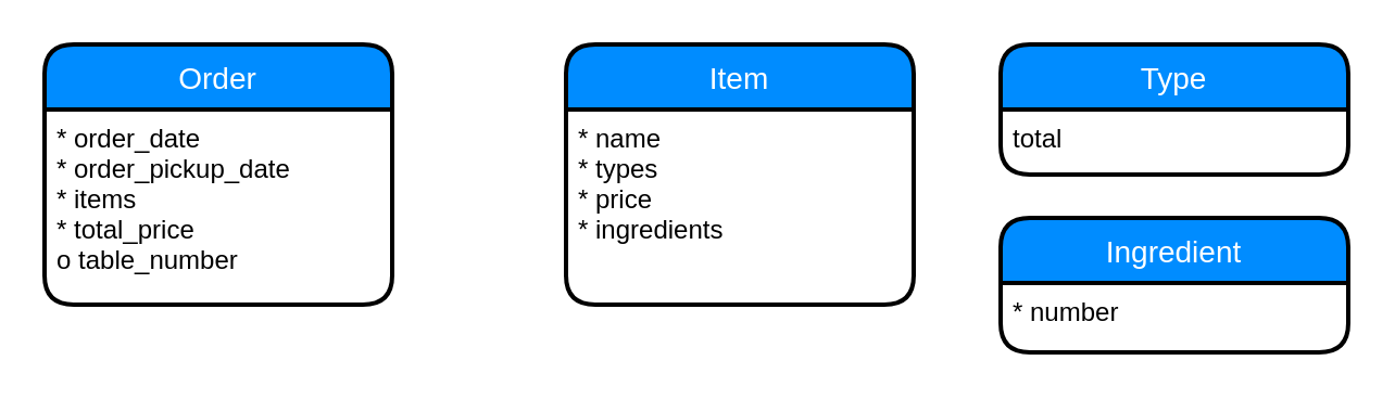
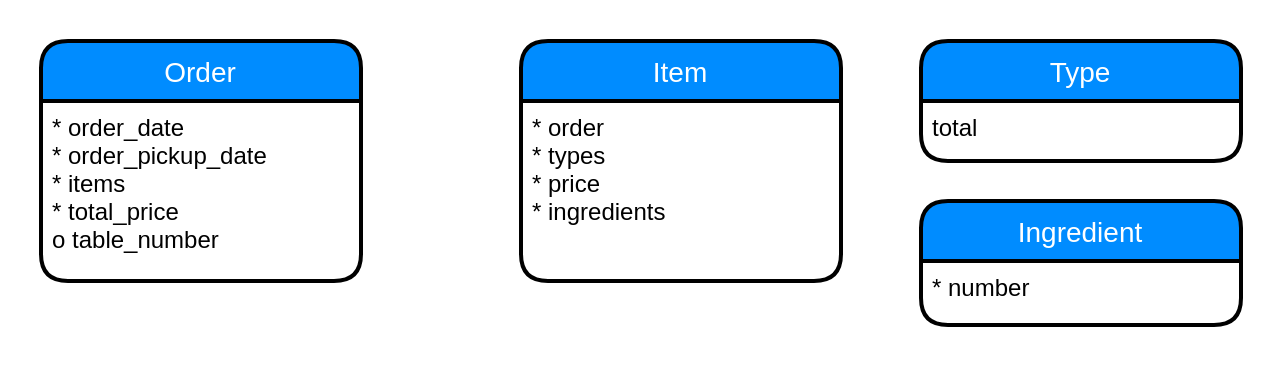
- <mxCell id="3" value="* name&#10;* types &#10;* price&#10;* ingredients&#10;" style="align=left;strokeColor=none;fillColor=none;spacingLeft=4;fontSize=12;verticalAlign=top;resizable=0;rotatable=0;part=1;" vertex="1" parent="2"><mxGeometry y="30" width="160" height="90" as="geometry" /></mxCell>
+ <mxCell id="3" value="* order&#10;* types &#10;* price&#10;* ingredients&#10;" style="align=left;strokeColor=none;fillColor=none;spacingLeft=4;fontSize=12;verticalAlign=top;resizable=0;rotatable=0;part=1;" vertex="1" parent="2"><mxGeometry y="30" width="160" height="90" as="geometry" /></mxCell>
